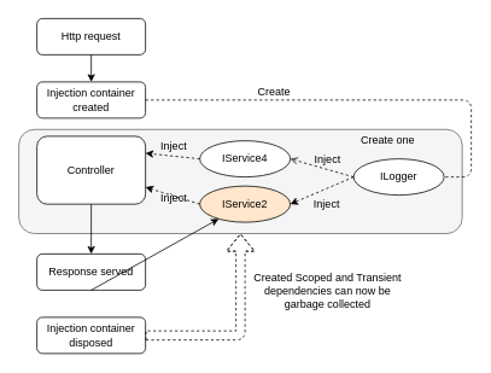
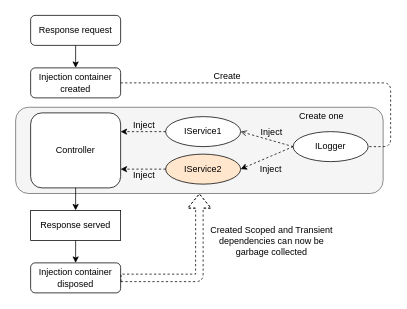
- <mxCell id="3" value="Http request" style="rounded=1;whiteSpace=wrap;html=1;fontSize=12;glass=0;strokeWidth=1;shadow=0;" parent="1" vertex="1"><mxGeometry x="40" y="20" width="120" height="40" as="geometry" /></mxCell>
+ <mxCell id="3" value="Response request" style="rounded=1;whiteSpace=wrap;html=1;fontSize=12;glass=0;strokeWidth=1;shadow=0;" parent="1" vertex="1"><mxGeometry x="40" y="20" width="120" height="40" as="geometry" /></mxCell>
- <mxCell id="8" value="IService4" style="ellipse;whiteSpace=wrap;html=1;align=center;newEdgeStyle={&quot;edgeStyle&quot;:&quot;entityRelationEdgeStyle&quot;,&quot;startArrow&quot;:&quot;none&quot;,&quot;endArrow&quot;:&quot;none&quot;,&quot;segment&quot;:10,&quot;curved&quot;:1};treeFolding=1;treeMoving=1;" vertex="1" parent="1"><mxGeometry x="220" y="155" width="100" height="40" as="geometry" /></mxCell>
+ <mxCell id="8" value="IService1" style="ellipse;whiteSpace=wrap;html=1;align=center;newEdgeStyle={&quot;edgeStyle&quot;:&quot;entityRelationEdgeStyle&quot;,&quot;startArrow&quot;:&quot;none&quot;,&quot;endArrow&quot;:&quot;none&quot;,&quot;segment&quot;:10,&quot;curved&quot;:1};treeFolding=1;treeMoving=1;" vertex="1" parent="1"><mxGeometry x="220" y="155" width="100" height="40" as="geometry" /></mxCell>
- <mxCell id="6" value="Controller" style="rounded=1;whiteSpace=wrap;html=1;fontSize=12;glass=0;strokeWidth=1;shadow=0;" vertex="1" parent="1"><mxGeometry x="40" y="150" width="120" height="75" as="geometry" /></mxCell>
+ <mxCell id="6" value="Controller" style="rounded=1;whiteSpace=wrap;html=1;fontSize=12;glass=0;strokeWidth=1;shadow=0;" vertex="1" parent="1"><mxGeometry x="40" y="150" width="120" height="100" as="geometry" /></mxCell>
- <mxCell id="23" value="" style="endArrow=classic;html=1;exitX=0.5;exitY=1;exitDx=0;exitDy=0;" edge="1" parent="1" source="20" target="9"><mxGeometry width="50" height="50" relative="1" as="geometry"><mxPoint x="110" y="70" as="sourcePoint" /><mxPoint x="110" y="100" as="targetPoint" /></mxGeometry></mxCell>
+ <mxCell id="23" value="" style="endArrow=classic;html=1;exitX=0.5;exitY=1;exitDx=0;exitDy=0;entryX=0.5;entryY=0;entryDx=0;entryDy=0;" edge="1" parent="1" source="20" target="22"><mxGeometry width="50" height="50" relative="1" as="geometry"><mxPoint x="110" y="70" as="sourcePoint" /><mxPoint x="110" y="100" as="targetPoint" /></mxGeometry></mxCell>
- <mxCell id="20" value="Response served" style="rounded=1;whiteSpace=wrap;html=1;fontSize=12;glass=0;strokeWidth=1;shadow=0;" vertex="1" parent="1"><mxGeometry x="40" y="280" width="120" height="40" as="geometry" /></mxCell>
+ <mxCell id="20" value="Response served" style="whiteSpace=wrap;html=1;fontSize=12;glass=0;strokeWidth=1;shadow=0;rounded=0;" vertex="1" parent="1"><mxGeometry x="40" y="280" width="120" height="40" as="geometry" /></mxCell>
